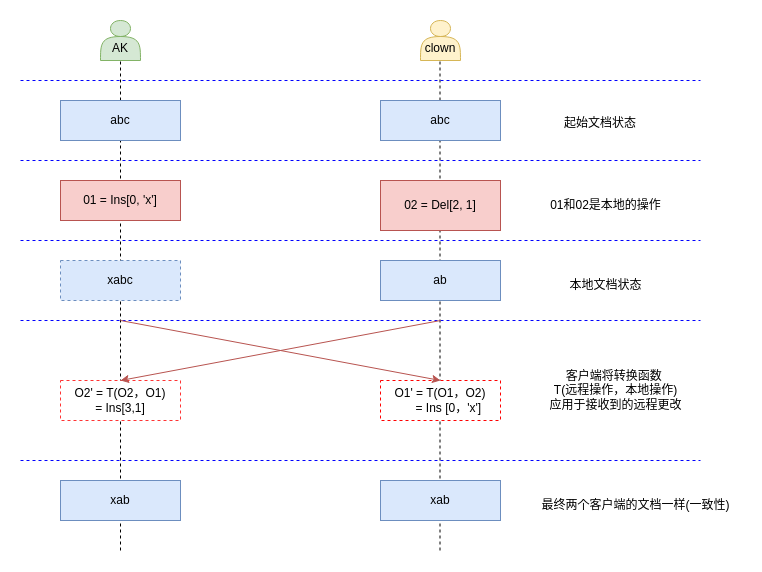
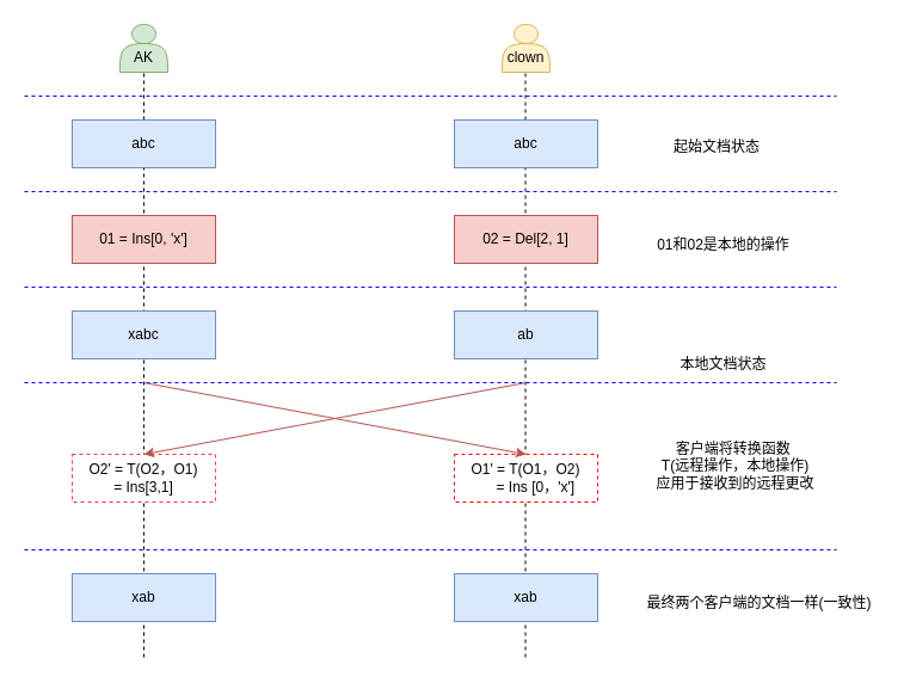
- <mxCell id="9" value="02 = Del[2, 1]" style="rounded=0;whiteSpace=wrap;html=1;fillColor=#f8cecc;strokeColor=#b85450;" vertex="1" parent="1"><mxGeometry x="380" y="180" width="120" height="50" as="geometry" /></mxCell>
+ <mxCell id="9" value="02 = Del[2, 1]" style="rounded=0;whiteSpace=wrap;html=1;fillColor=#f8cecc;strokeColor=#b85450;" vertex="1" parent="1"><mxGeometry x="380" y="180" width="120" height="40" as="geometry" /></mxCell>
- <mxCell id="10" value="xabc" style="rounded=0;whiteSpace=wrap;html=1;fillColor=#dae8fc;strokeColor=#6c8ebf;dashed=1;" vertex="1" parent="1"><mxGeometry x="60" y="260" width="120" height="40" as="geometry" /></mxCell>
+ <mxCell id="10" value="xabc" style="rounded=0;whiteSpace=wrap;html=1;fillColor=#dae8fc;strokeColor=#6c8ebf;" vertex="1" parent="1"><mxGeometry x="60" y="260" width="120" height="40" as="geometry" /></mxCell>
- <mxCell id="18" value="本地文档状态" style="text;html=1;align=center;verticalAlign=middle;resizable=0;points=[];autosize=1;strokeColor=none;fillColor=none;" vertex="1" parent="1"><mxGeometry x="555" y="270" width="100" height="30" as="geometry" /></mxCell>
+ <mxCell id="18" value="本地文档状态" style="text;html=1;align=center;verticalAlign=middle;resizable=0;points=[];autosize=1;strokeColor=none;fillColor=none;" vertex="1" parent="1"><mxGeometry x="555" y="290" width="100" height="30" as="geometry" /></mxCell>
